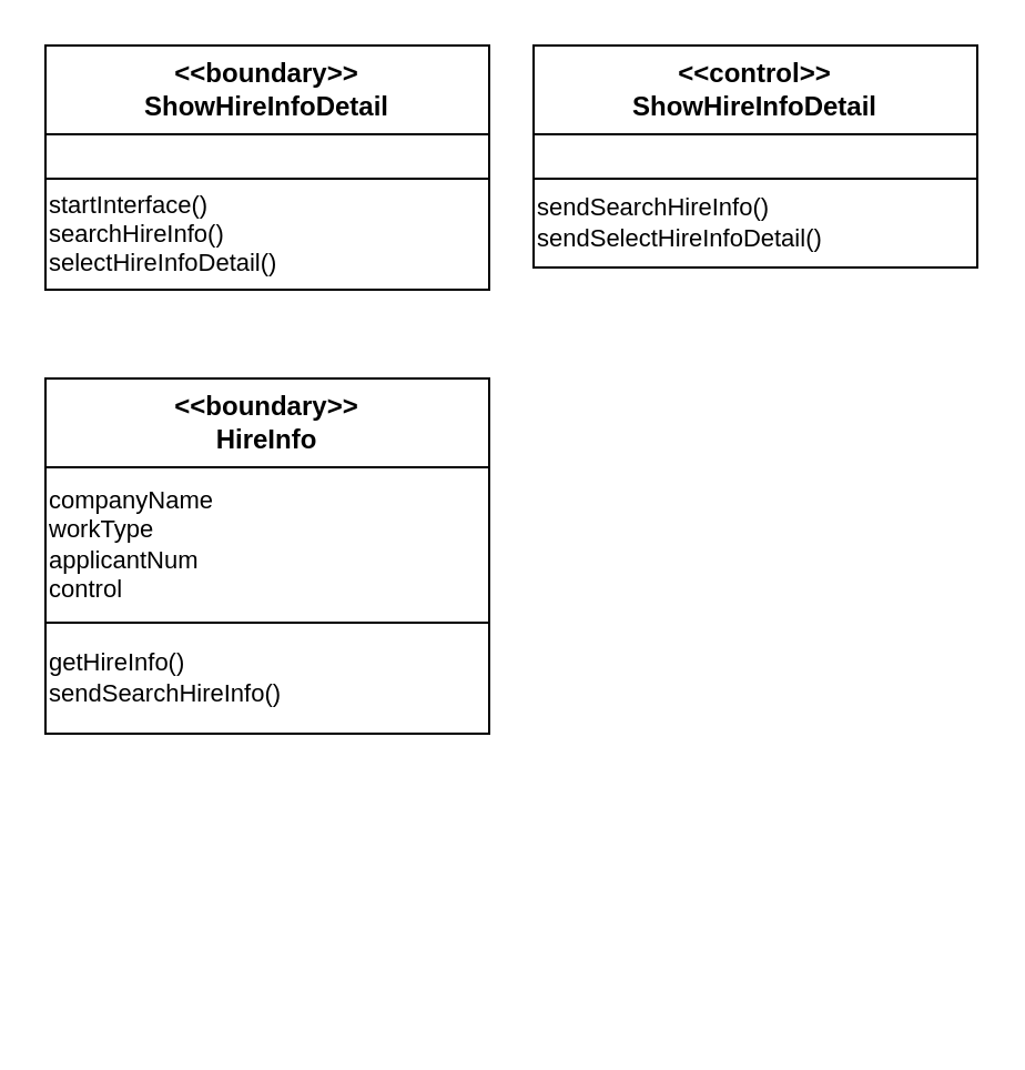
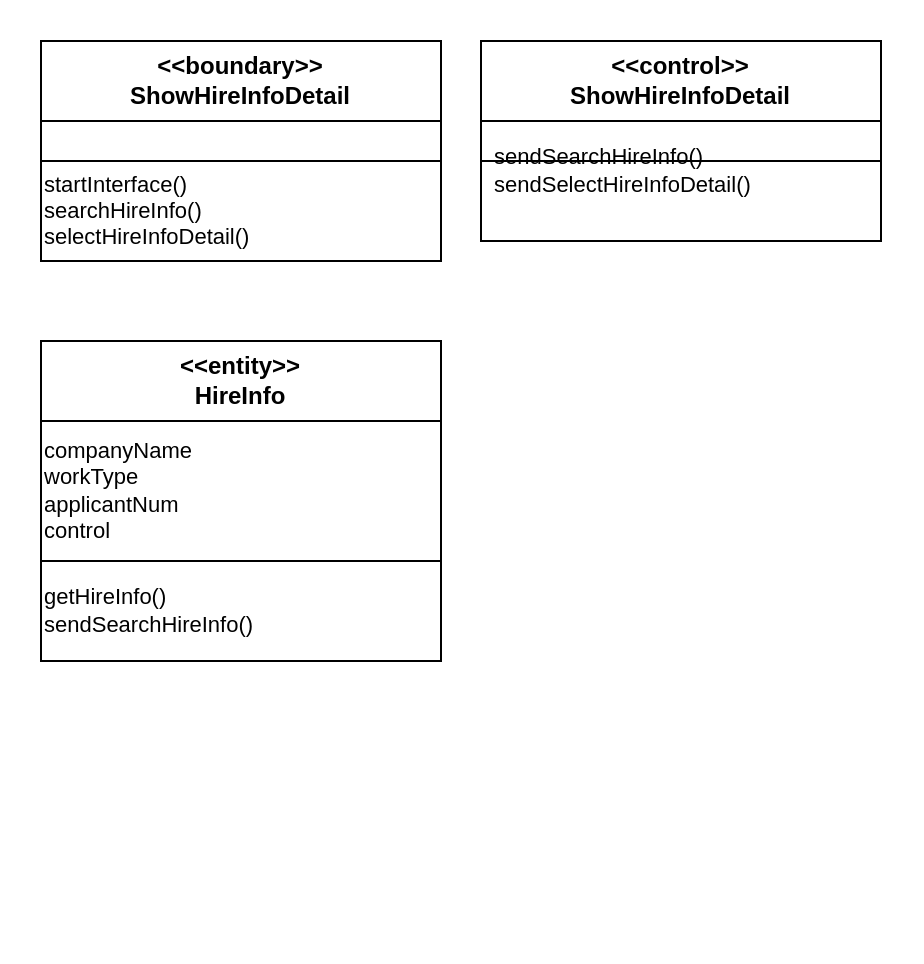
- <mxCell id="10" value="sendSearchHireInfo()&lt;br&gt;sendSelectHireInfoDetail()" style="text;html=1;align=left;verticalAlign=middle;resizable=0;points=[];autosize=1;strokeColor=none;fillColor=none;fontSize=11;" parent="9" vertex="1"><mxGeometry y="60" width="150" height="40" as="geometry" /></mxCell>
+ <mxCell id="10" value="sendSearchHireInfo()&lt;br&gt;sendSelectHireInfoDetail()" style="text;html=1;align=left;verticalAlign=middle;resizable=0;points=[];autosize=1;strokeColor=none;fillColor=none;fontSize=11;" parent="9" vertex="1"><mxGeometry x="5" y="45" width="150" height="40" as="geometry" /></mxCell>
- <mxCell id="14" value="&amp;lt;&amp;lt;boundary&amp;gt;&amp;gt;&lt;br&gt;HireInfo" style="swimlane;whiteSpace=wrap;html=1;swimlaneLine=1;startSize=40;" parent="13" vertex="1"><mxGeometry y="10" width="200" height="160" as="geometry"><mxRectangle x="100" y="100" width="140" height="40" as="alternateBounds" /></mxGeometry></mxCell>
+ <mxCell id="14" value="&amp;lt;&amp;lt;entity&amp;gt;&amp;gt;&lt;br&gt;HireInfo" style="swimlane;whiteSpace=wrap;html=1;swimlaneLine=1;startSize=40;" parent="13" vertex="1"><mxGeometry y="10" width="200" height="160" as="geometry"><mxRectangle x="100" y="100" width="140" height="40" as="alternateBounds" /></mxGeometry></mxCell>
